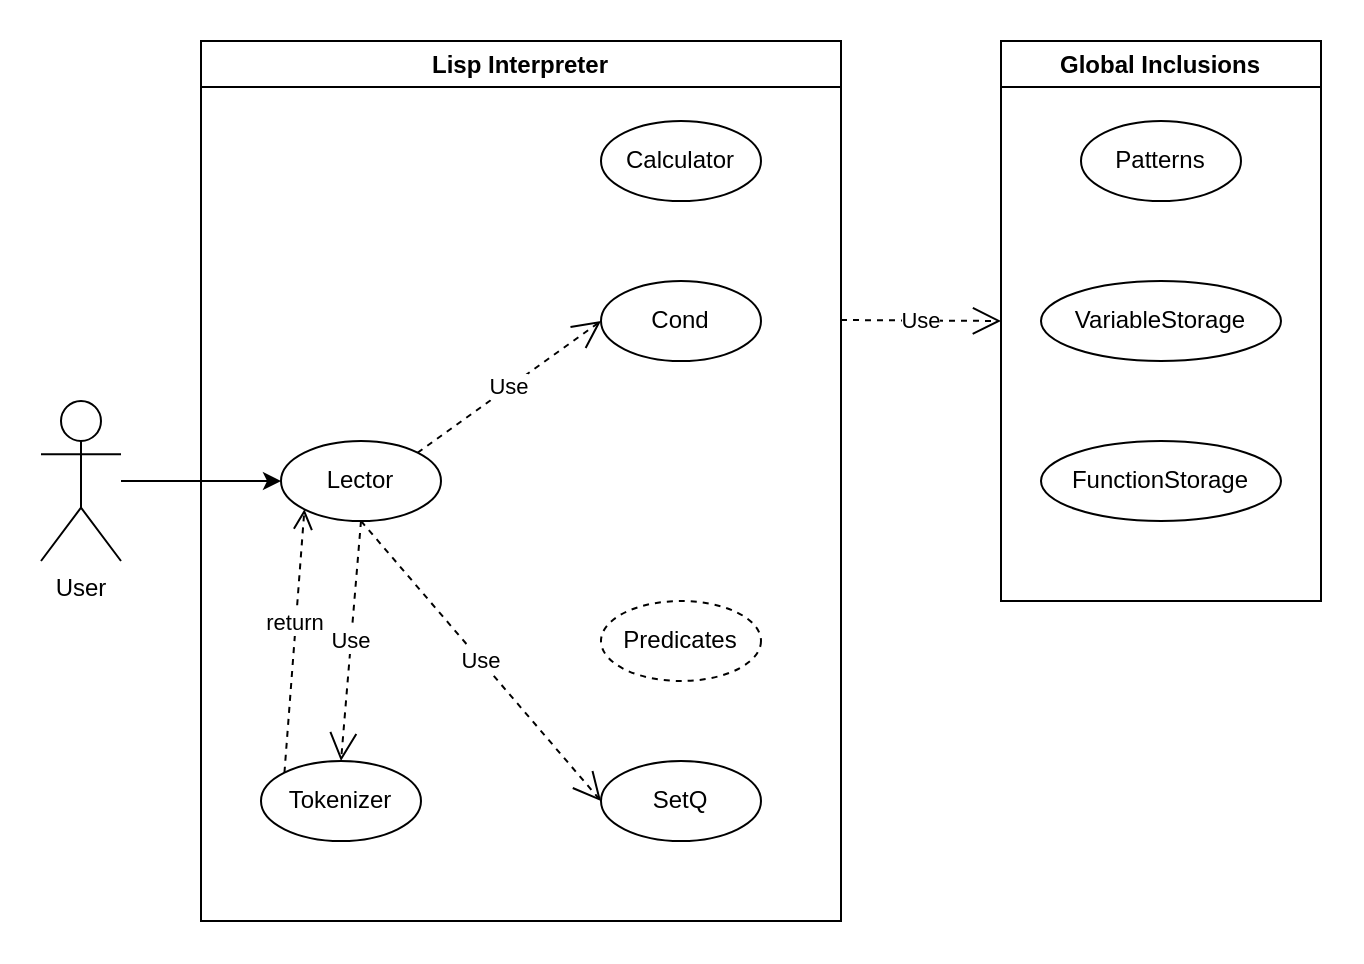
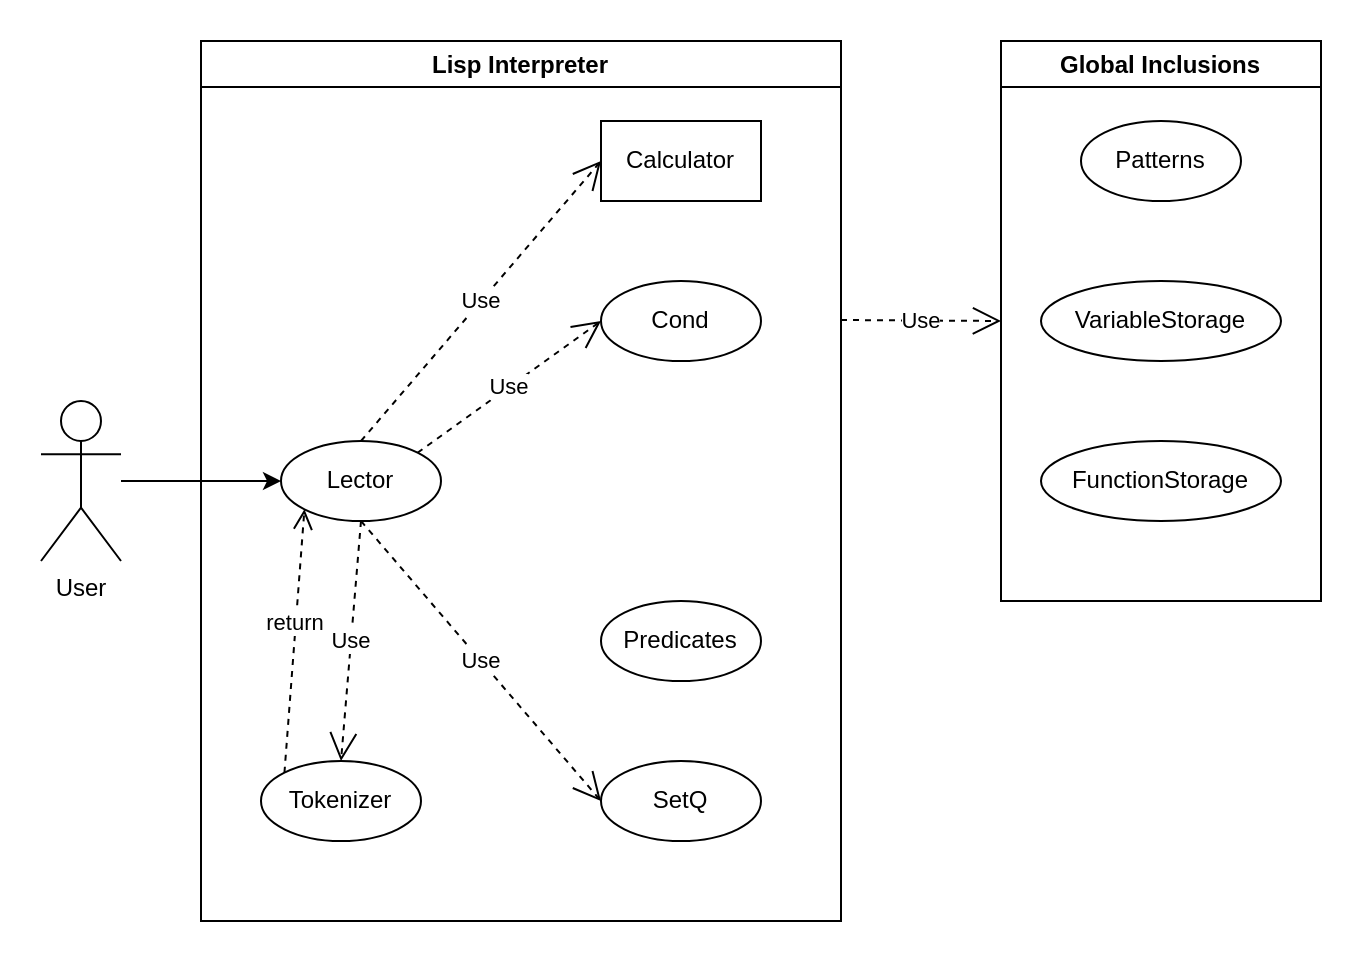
- <mxCell id="6" value="Calculator" style="ellipse;whiteSpace=wrap;html=1;" parent="4" vertex="1"><mxGeometry x="200" y="40" width="80" height="40" as="geometry" /></mxCell>
+ <mxCell id="6" value="Calculator" style="whiteSpace=wrap;html=1;rounded=0;" parent="4" vertex="1"><mxGeometry x="200" y="40" width="80" height="40" as="geometry" /></mxCell>
+ <mxCell id="15" value="Use" style="endArrow=open;endSize=12;dashed=1;html=1;rounded=0;exitX=0.5;exitY=0;exitDx=0;exitDy=0;entryX=0;entryY=0.5;entryDx=0;entryDy=0;" edge="1" parent="4" source="5" target="6"><mxGeometry width="160" relative="1" as="geometry"><mxPoint x="140" y="240" as="sourcePoint" /><mxPoint x="220" y="240" as="targetPoint" /></mxGeometry></mxCell>
- <mxCell id="8" value="Predicates" style="ellipse;whiteSpace=wrap;html=1;dashed=1;" vertex="1" parent="4"><mxGeometry x="200" y="280" width="80" height="40" as="geometry" /></mxCell>
+ <mxCell id="8" value="Predicates" style="ellipse;whiteSpace=wrap;html=1;" vertex="1" parent="4"><mxGeometry x="200" y="280" width="80" height="40" as="geometry" /></mxCell>
